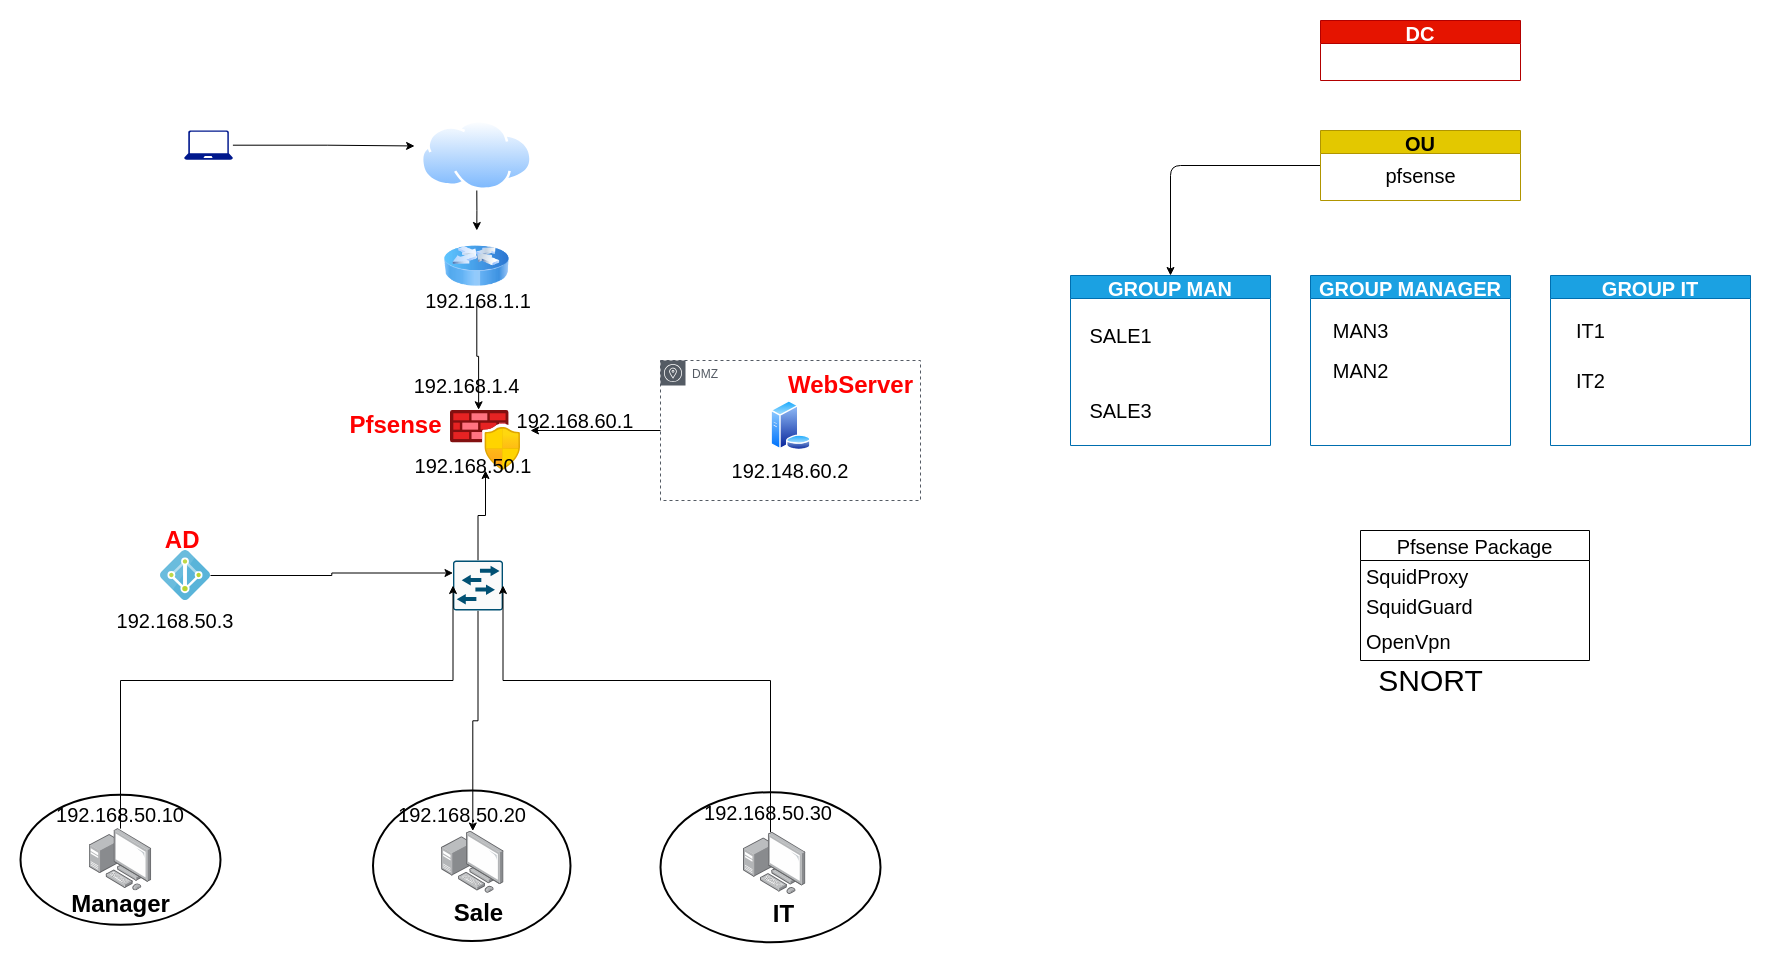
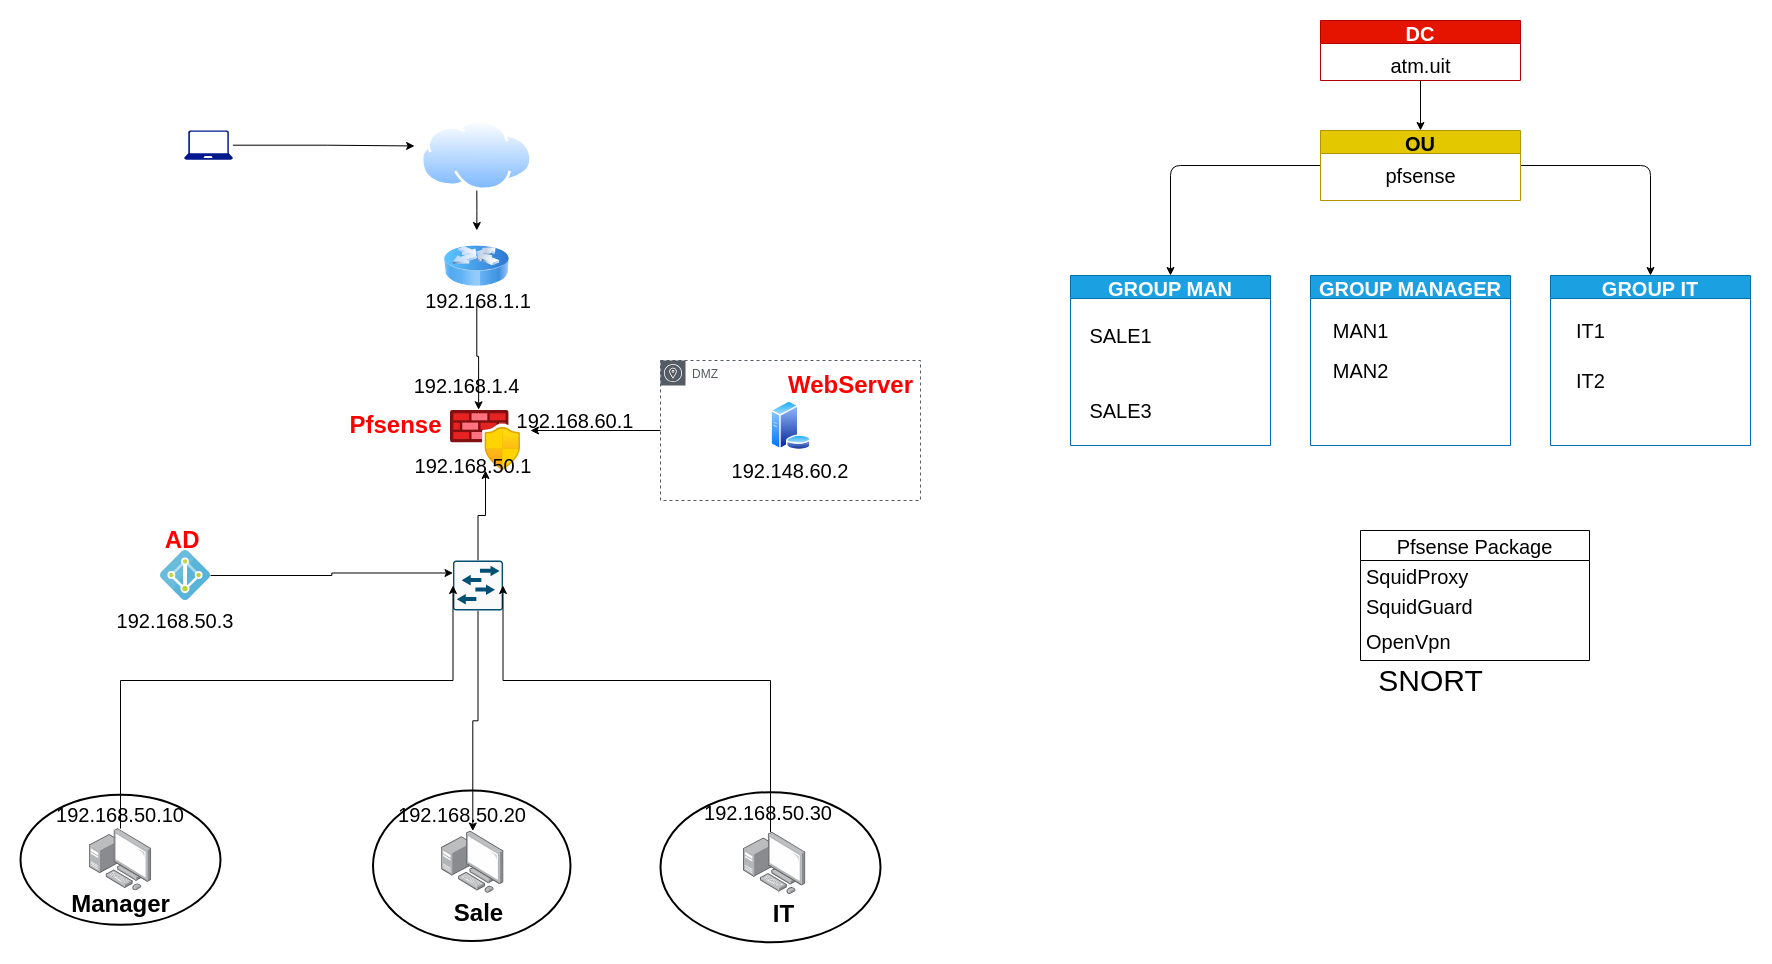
+ <mxCell id="41" value="atm.uit" style="text;html=1;align=center;verticalAlign=middle;resizable=0;points=[];autosize=1;strokeColor=none;fillColor=none;fontSize=20;" parent="40" vertex="1"><mxGeometry x="60" y="30" width="80" height="30" as="geometry" /></mxCell>
+ <mxCell id="46" style="edgeStyle=orthogonalEdgeStyle;curved=0;rounded=1;sketch=0;orthogonalLoop=1;jettySize=auto;html=1;entryX=0.5;entryY=0;entryDx=0;entryDy=0;fontSize=20;" parent="1" source="41" target="44" edge="1"><mxGeometry relative="1" as="geometry" /></mxCell>
+ <mxCell id="42" style="edgeStyle=orthogonalEdgeStyle;curved=0;rounded=1;sketch=0;orthogonalLoop=1;jettySize=auto;html=1;entryX=0.5;entryY=0;entryDx=0;entryDy=0;fontSize=20;" parent="1" source="44" target="53" edge="1"><mxGeometry relative="1" as="geometry" /></mxCell>
- <mxCell id="52" value="MAN3" style="text;html=1;align=center;verticalAlign=middle;resizable=0;points=[];autosize=1;strokeColor=none;fillColor=none;fontSize=20;" parent="50" vertex="1"><mxGeometry x="15" y="40" width="70" height="30" as="geometry" /></mxCell>
+ <mxCell id="52" value="MAN1" style="text;html=1;align=center;verticalAlign=middle;resizable=0;points=[];autosize=1;strokeColor=none;fillColor=none;fontSize=20;" parent="50" vertex="1"><mxGeometry x="15" y="40" width="70" height="30" as="geometry" /></mxCell>
